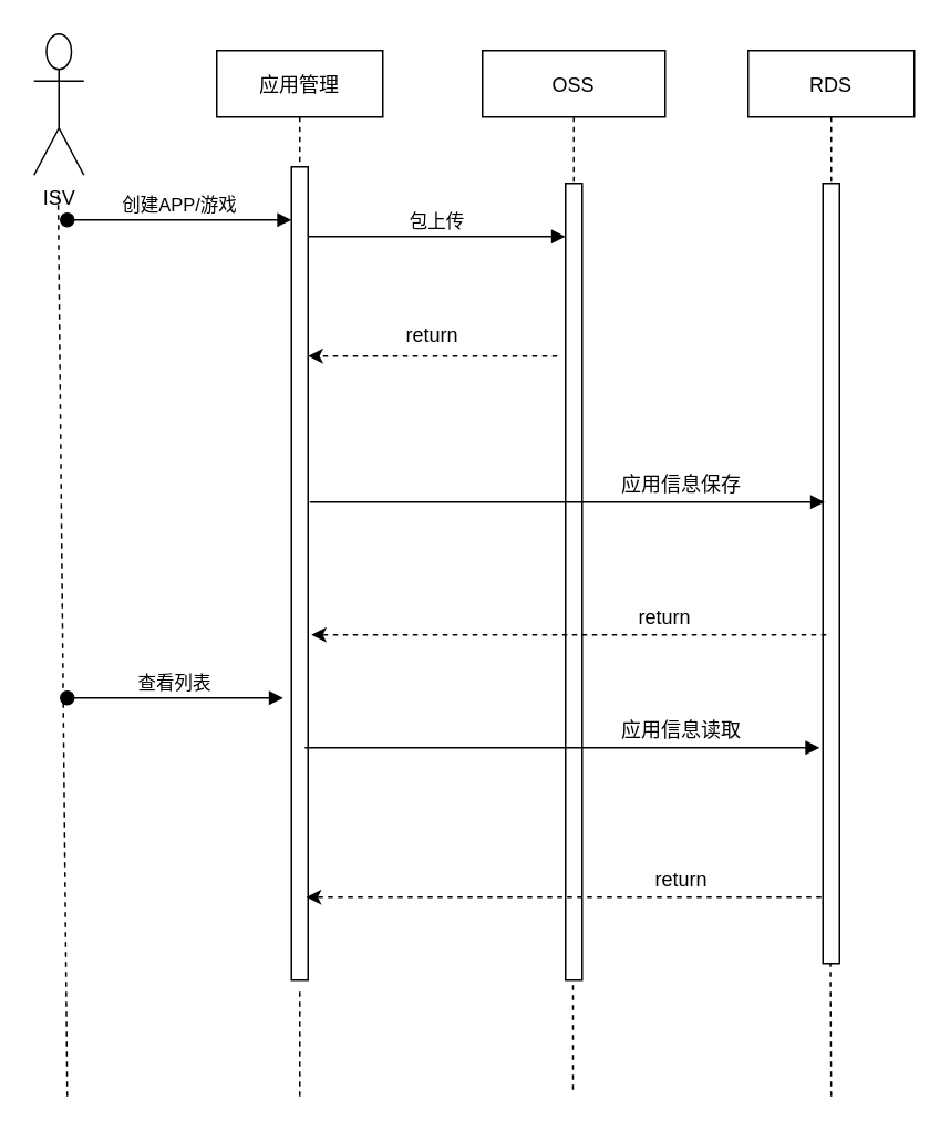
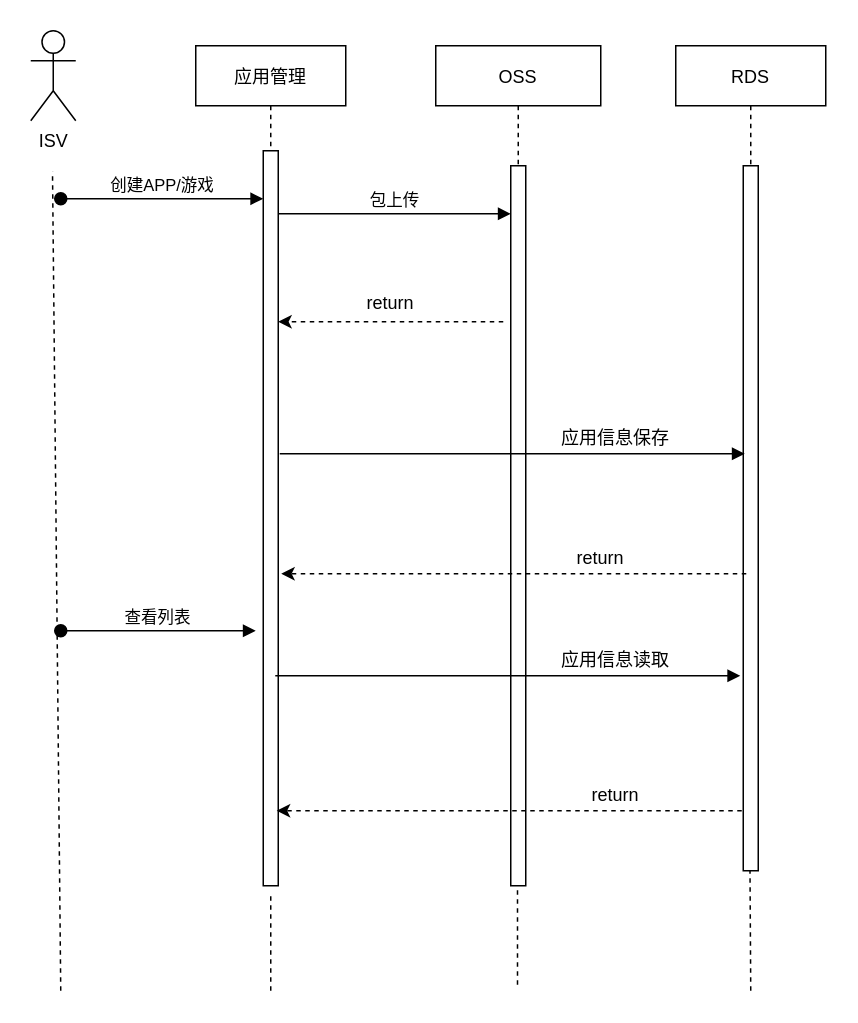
- <mxCell id="8" value="ISV" style="shape=umlActor;verticalLabelPosition=bottom;verticalAlign=top;html=1;outlineConnect=0;" vertex="1" parent="1"><mxGeometry x="20" y="20" width="30" height="85" as="geometry" /></mxCell>
+ <mxCell id="8" value="ISV" style="shape=umlActor;verticalLabelPosition=bottom;verticalAlign=top;html=1;outlineConnect=0;" vertex="1" parent="1"><mxGeometry x="20" y="20" width="30" height="60" as="geometry" /></mxCell>
